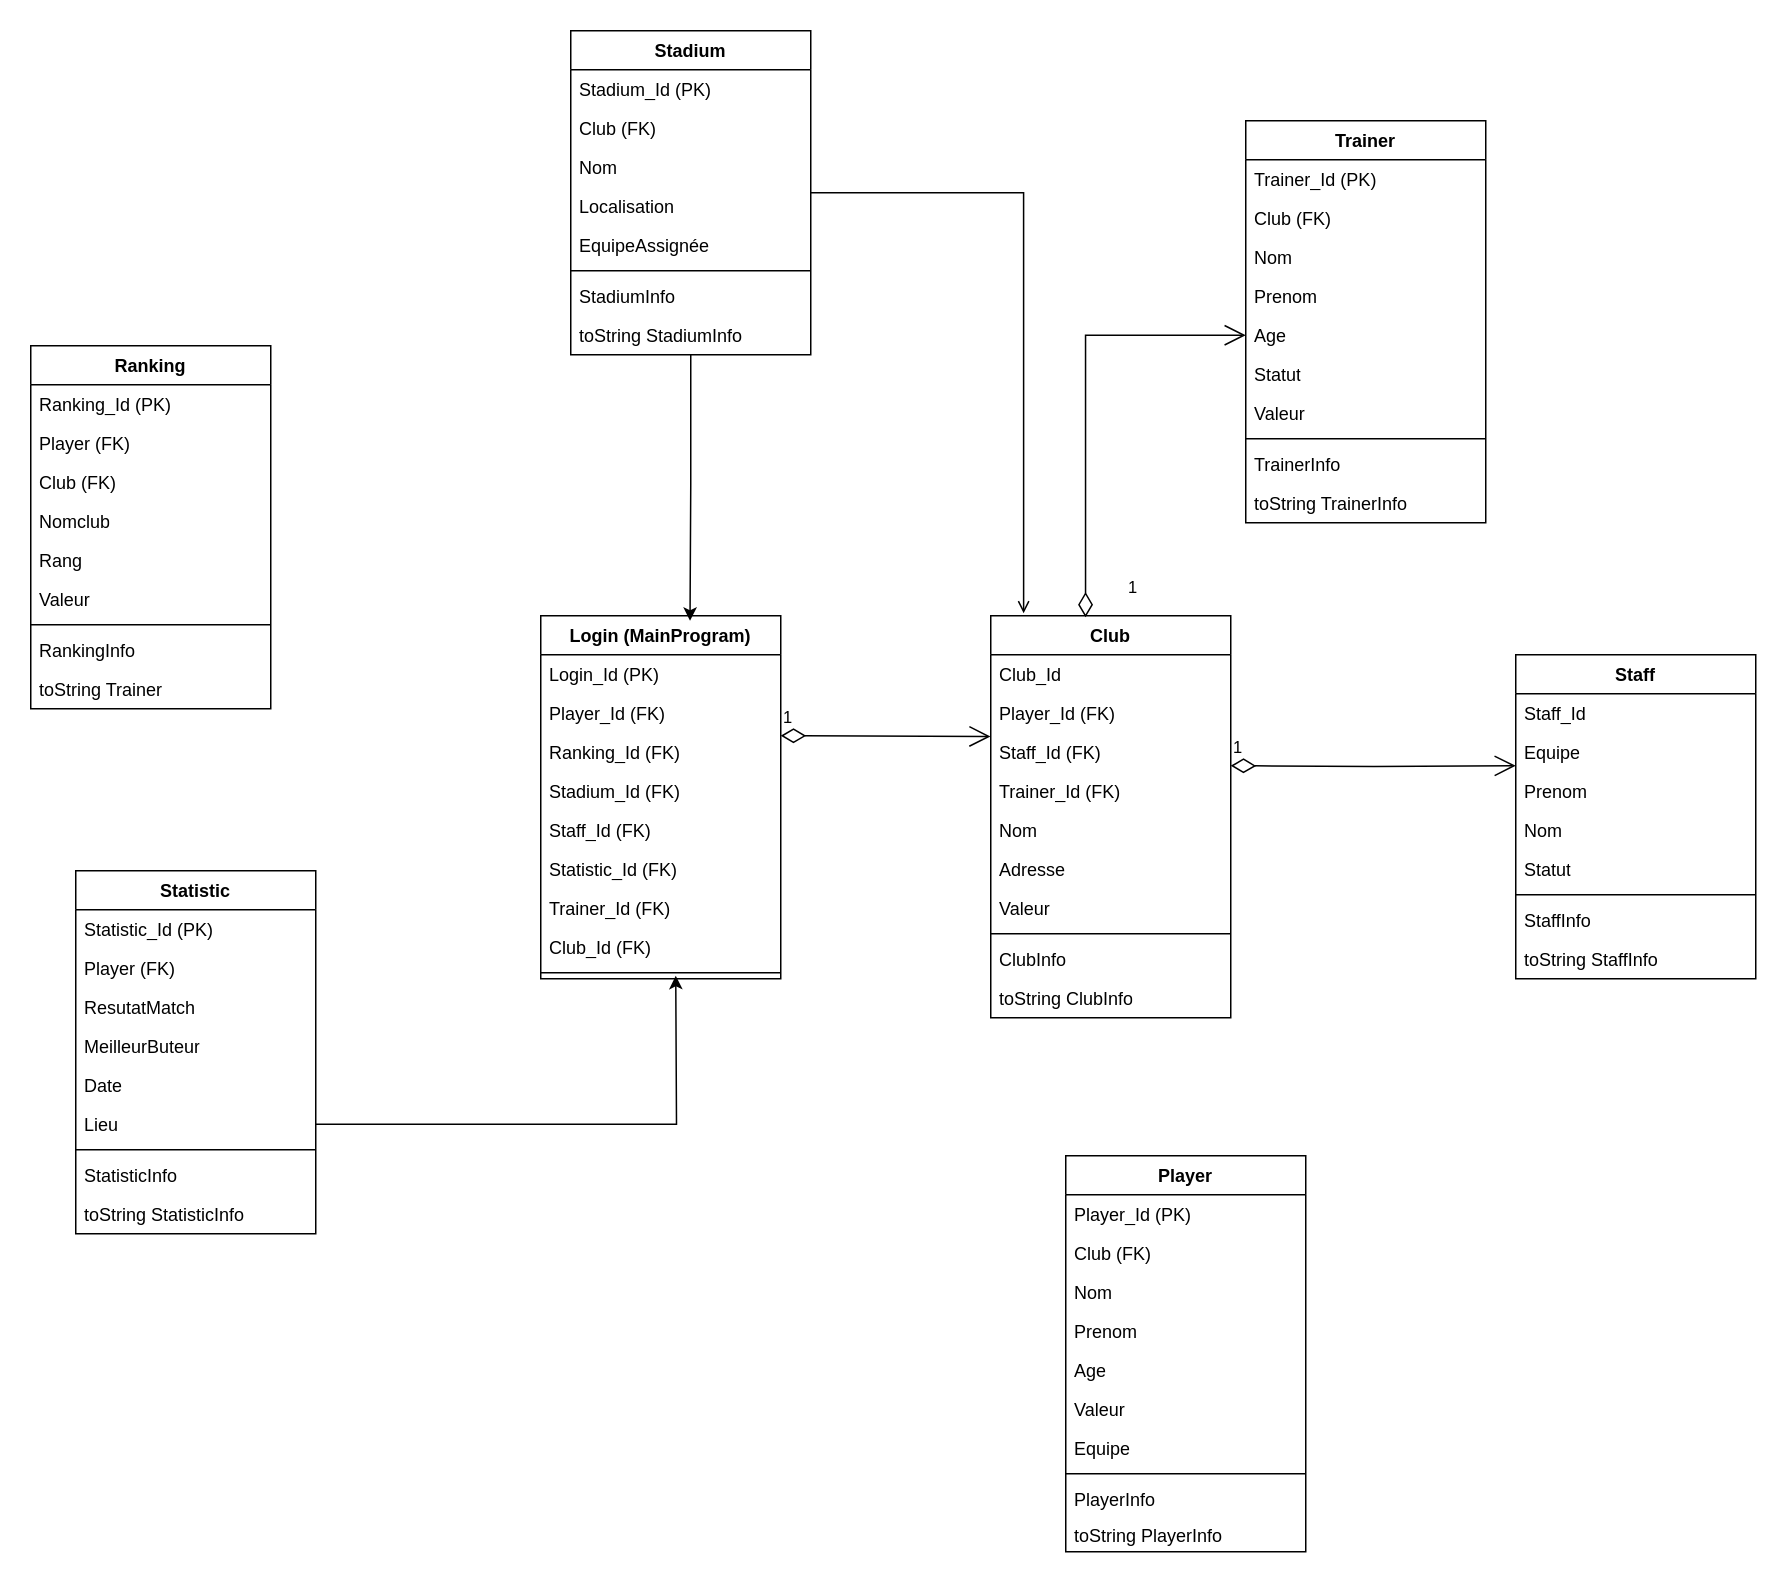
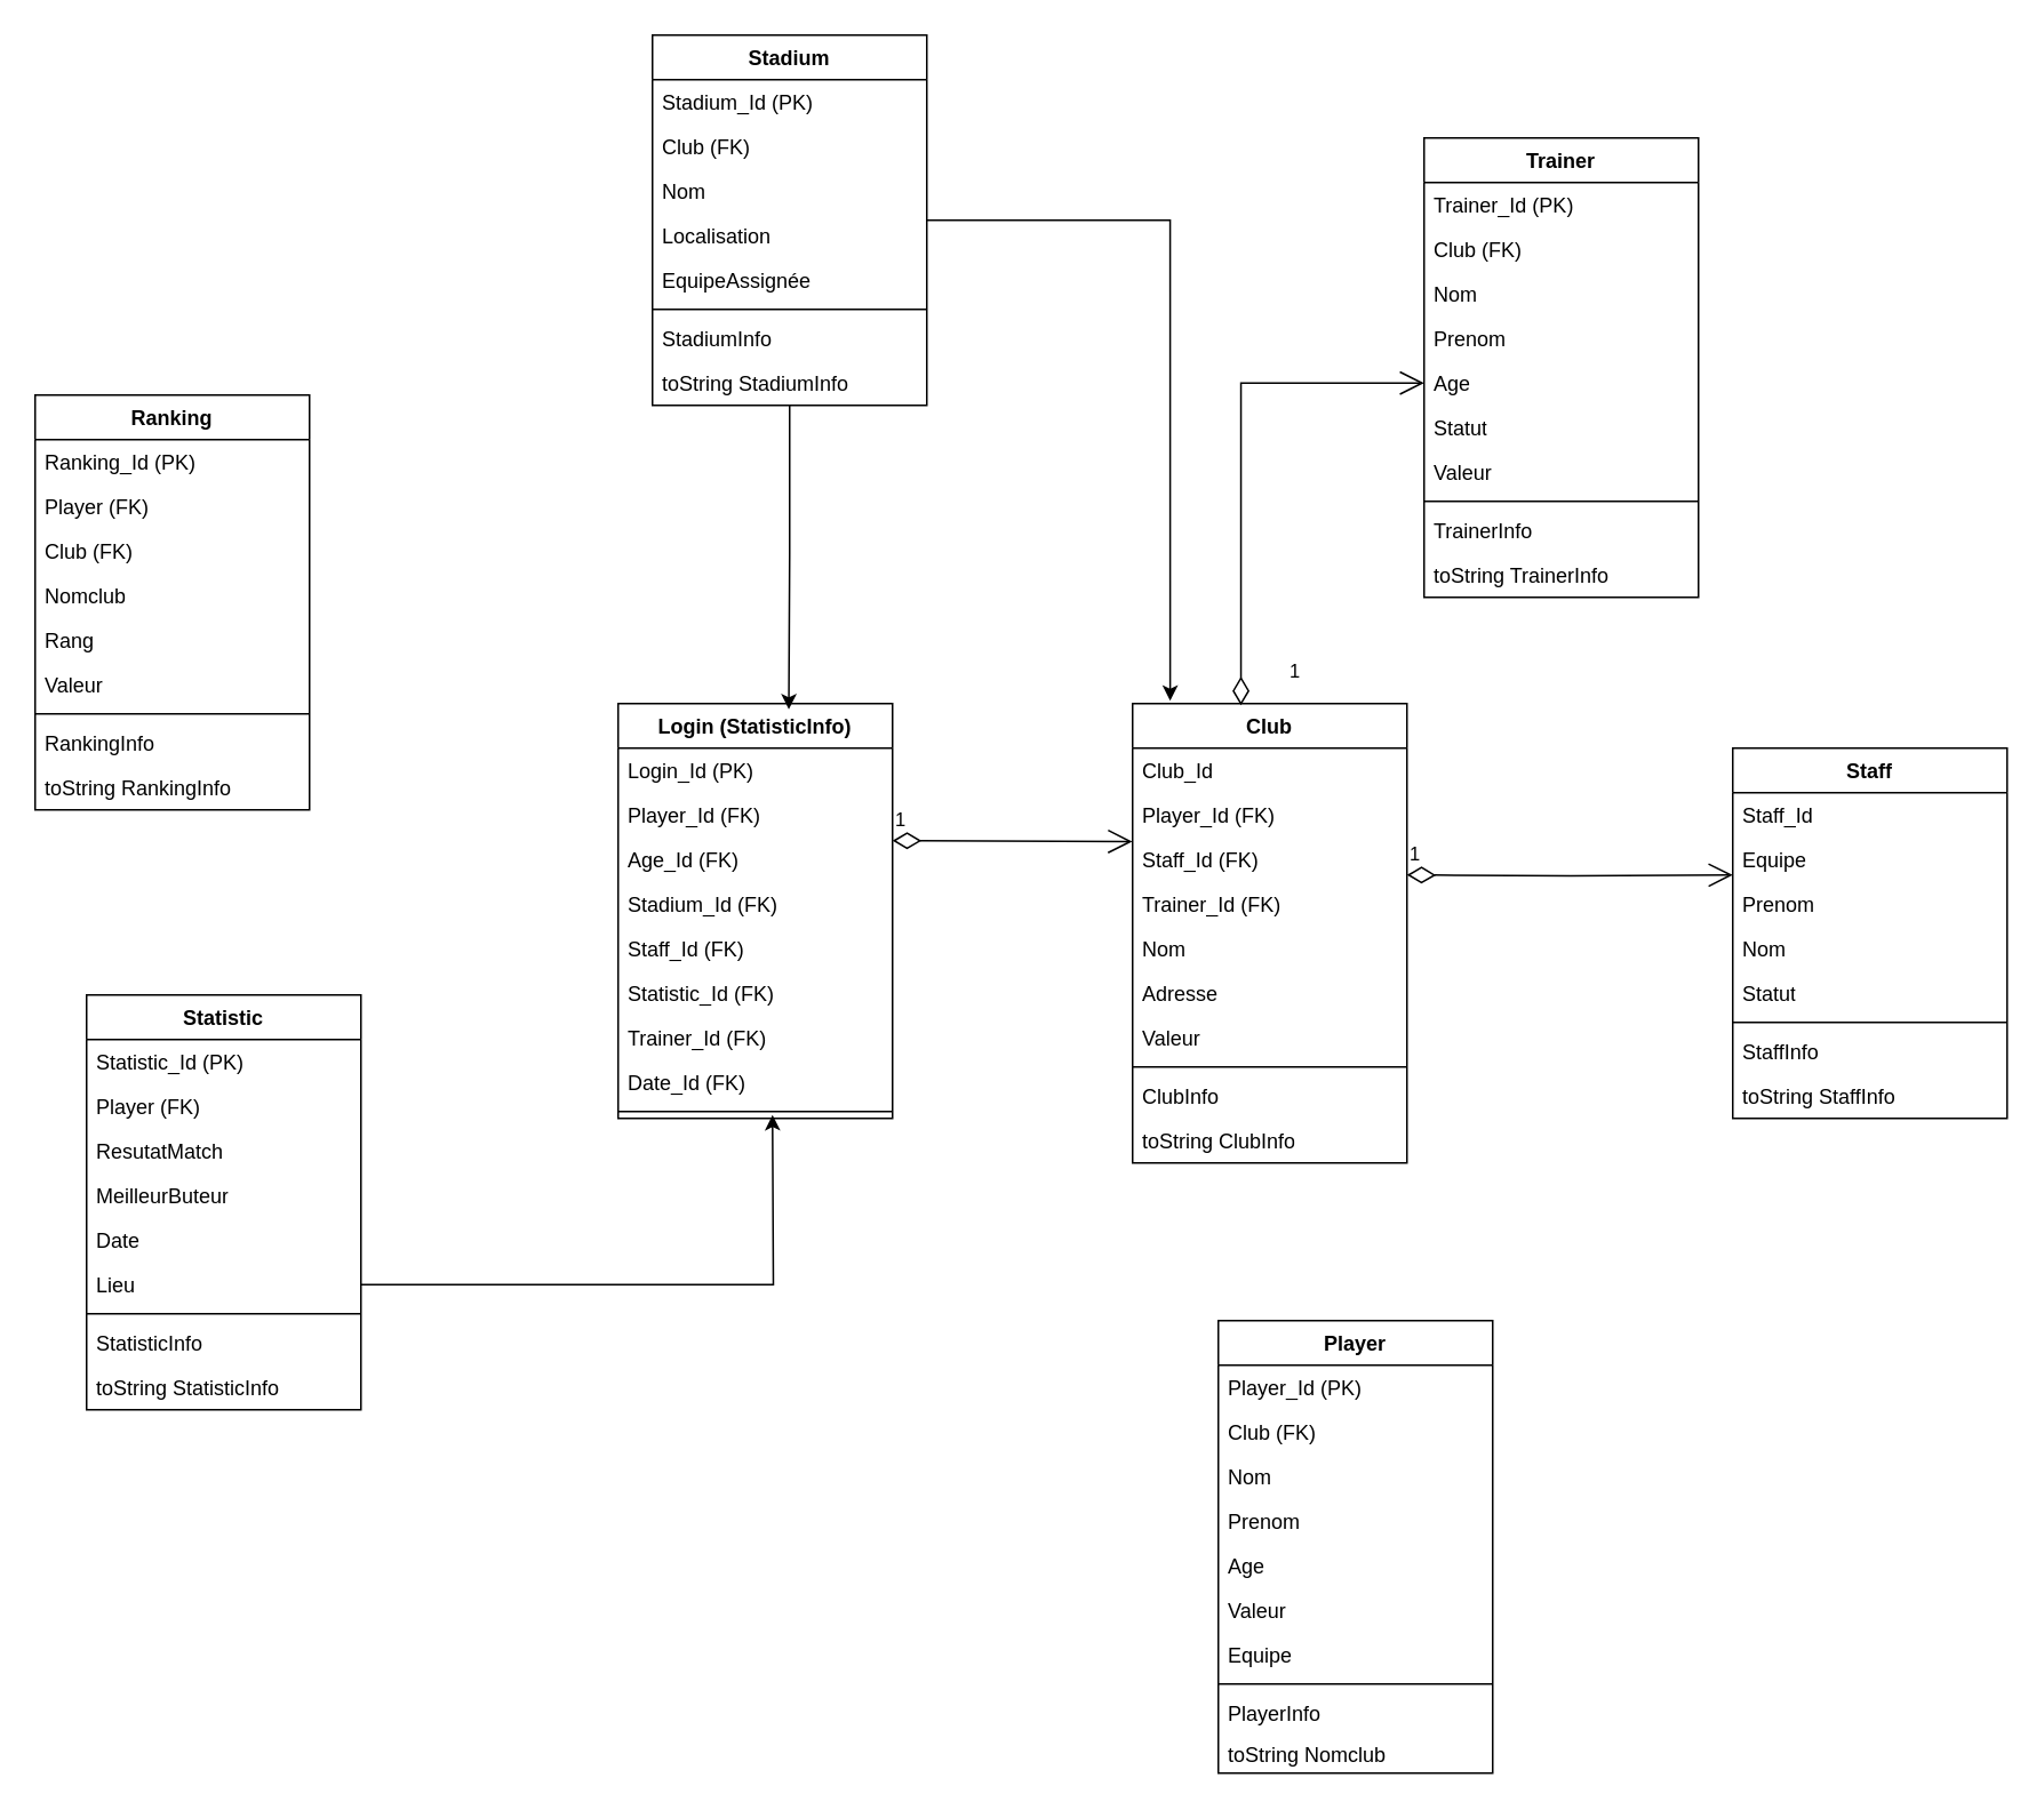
- <mxCell id="87" style="edgeStyle=orthogonalEdgeStyle;rounded=0;orthogonalLoop=1;jettySize=auto;html=1;entryX=0.137;entryY=-0.006;entryDx=0;entryDy=0;entryPerimeter=0;endArrow=open;" edge="1" parent="1" source="33" target="73"><mxGeometry relative="1" as="geometry" /></mxCell>
+ <mxCell id="87" style="edgeStyle=orthogonalEdgeStyle;rounded=0;orthogonalLoop=1;jettySize=auto;html=1;entryX=0.137;entryY=-0.006;entryDx=0;entryDy=0;entryPerimeter=0;" edge="1" parent="1" source="33" target="73"><mxGeometry relative="1" as="geometry" /></mxCell>
- <mxCell id="2" value="Login (MainProgram)" style="swimlane;fontStyle=1;align=center;verticalAlign=top;childLayout=stackLayout;horizontal=1;startSize=26;horizontalStack=0;resizeParent=1;resizeParentMax=0;resizeLast=0;collapsible=1;marginBottom=0;whiteSpace=wrap;html=1;" vertex="1" parent="1"><mxGeometry x="360" y="410" width="160" height="242" as="geometry" /></mxCell>
+ <mxCell id="2" value="Login (StatisticInfo)" style="swimlane;fontStyle=1;align=center;verticalAlign=top;childLayout=stackLayout;horizontal=1;startSize=26;horizontalStack=0;resizeParent=1;resizeParentMax=0;resizeLast=0;collapsible=1;marginBottom=0;whiteSpace=wrap;html=1;" vertex="1" parent="1"><mxGeometry x="360" y="410" width="160" height="242" as="geometry" /></mxCell>
- <mxCell id="32" value="toString Trainer" style="text;strokeColor=none;fillColor=none;align=left;verticalAlign=top;spacingLeft=4;spacingRight=4;overflow=hidden;rotatable=0;points=[[0,0.5],[1,0.5]];portConstraint=eastwest;whiteSpace=wrap;html=1;" vertex="1" parent="23"><mxGeometry y="216" width="160" height="26" as="geometry" /></mxCell>
+ <mxCell id="32" value="toString RankingInfo" style="text;strokeColor=none;fillColor=none;align=left;verticalAlign=top;spacingLeft=4;spacingRight=4;overflow=hidden;rotatable=0;points=[[0,0.5],[1,0.5]];portConstraint=eastwest;whiteSpace=wrap;html=1;" vertex="1" parent="23"><mxGeometry y="216" width="160" height="26" as="geometry" /></mxCell>
- <mxCell id="5" value="Ranking_Id (FK)" style="text;strokeColor=none;fillColor=none;align=left;verticalAlign=top;spacingLeft=4;spacingRight=4;overflow=hidden;rotatable=0;points=[[0,0.5],[1,0.5]];portConstraint=eastwest;whiteSpace=wrap;html=1;" vertex="1" parent="2"><mxGeometry y="78" width="160" height="26" as="geometry" /></mxCell>
+ <mxCell id="5" value="Age_Id (FK)" style="text;strokeColor=none;fillColor=none;align=left;verticalAlign=top;spacingLeft=4;spacingRight=4;overflow=hidden;rotatable=0;points=[[0,0.5],[1,0.5]];portConstraint=eastwest;whiteSpace=wrap;html=1;" vertex="1" parent="2"><mxGeometry y="78" width="160" height="26" as="geometry" /></mxCell>
- <mxCell id="10" value="Club_Id (FK)" style="text;strokeColor=none;fillColor=none;align=left;verticalAlign=top;spacingLeft=4;spacingRight=4;overflow=hidden;rotatable=0;points=[[0,0.5],[1,0.5]];portConstraint=eastwest;whiteSpace=wrap;html=1;" vertex="1" parent="2"><mxGeometry y="208" width="160" height="26" as="geometry" /></mxCell>
+ <mxCell id="10" value="Date_Id (FK)" style="text;strokeColor=none;fillColor=none;align=left;verticalAlign=top;spacingLeft=4;spacingRight=4;overflow=hidden;rotatable=0;points=[[0,0.5],[1,0.5]];portConstraint=eastwest;whiteSpace=wrap;html=1;" vertex="1" parent="2"><mxGeometry y="208" width="160" height="26" as="geometry" /></mxCell>
- <mxCell id="22" value="toString PlayerInfo" style="text;strokeColor=none;fillColor=none;align=left;verticalAlign=top;spacingLeft=4;spacingRight=4;overflow=hidden;rotatable=0;points=[[0,0.5],[1,0.5]];portConstraint=eastwest;whiteSpace=wrap;html=1;" vertex="1" parent="12"><mxGeometry y="240" width="160" height="24" as="geometry" /></mxCell>
+ <mxCell id="22" value="toString Nomclub" style="text;strokeColor=none;fillColor=none;align=left;verticalAlign=top;spacingLeft=4;spacingRight=4;overflow=hidden;rotatable=0;points=[[0,0.5],[1,0.5]];portConstraint=eastwest;whiteSpace=wrap;html=1;" vertex="1" parent="12"><mxGeometry y="240" width="160" height="24" as="geometry" /></mxCell>
